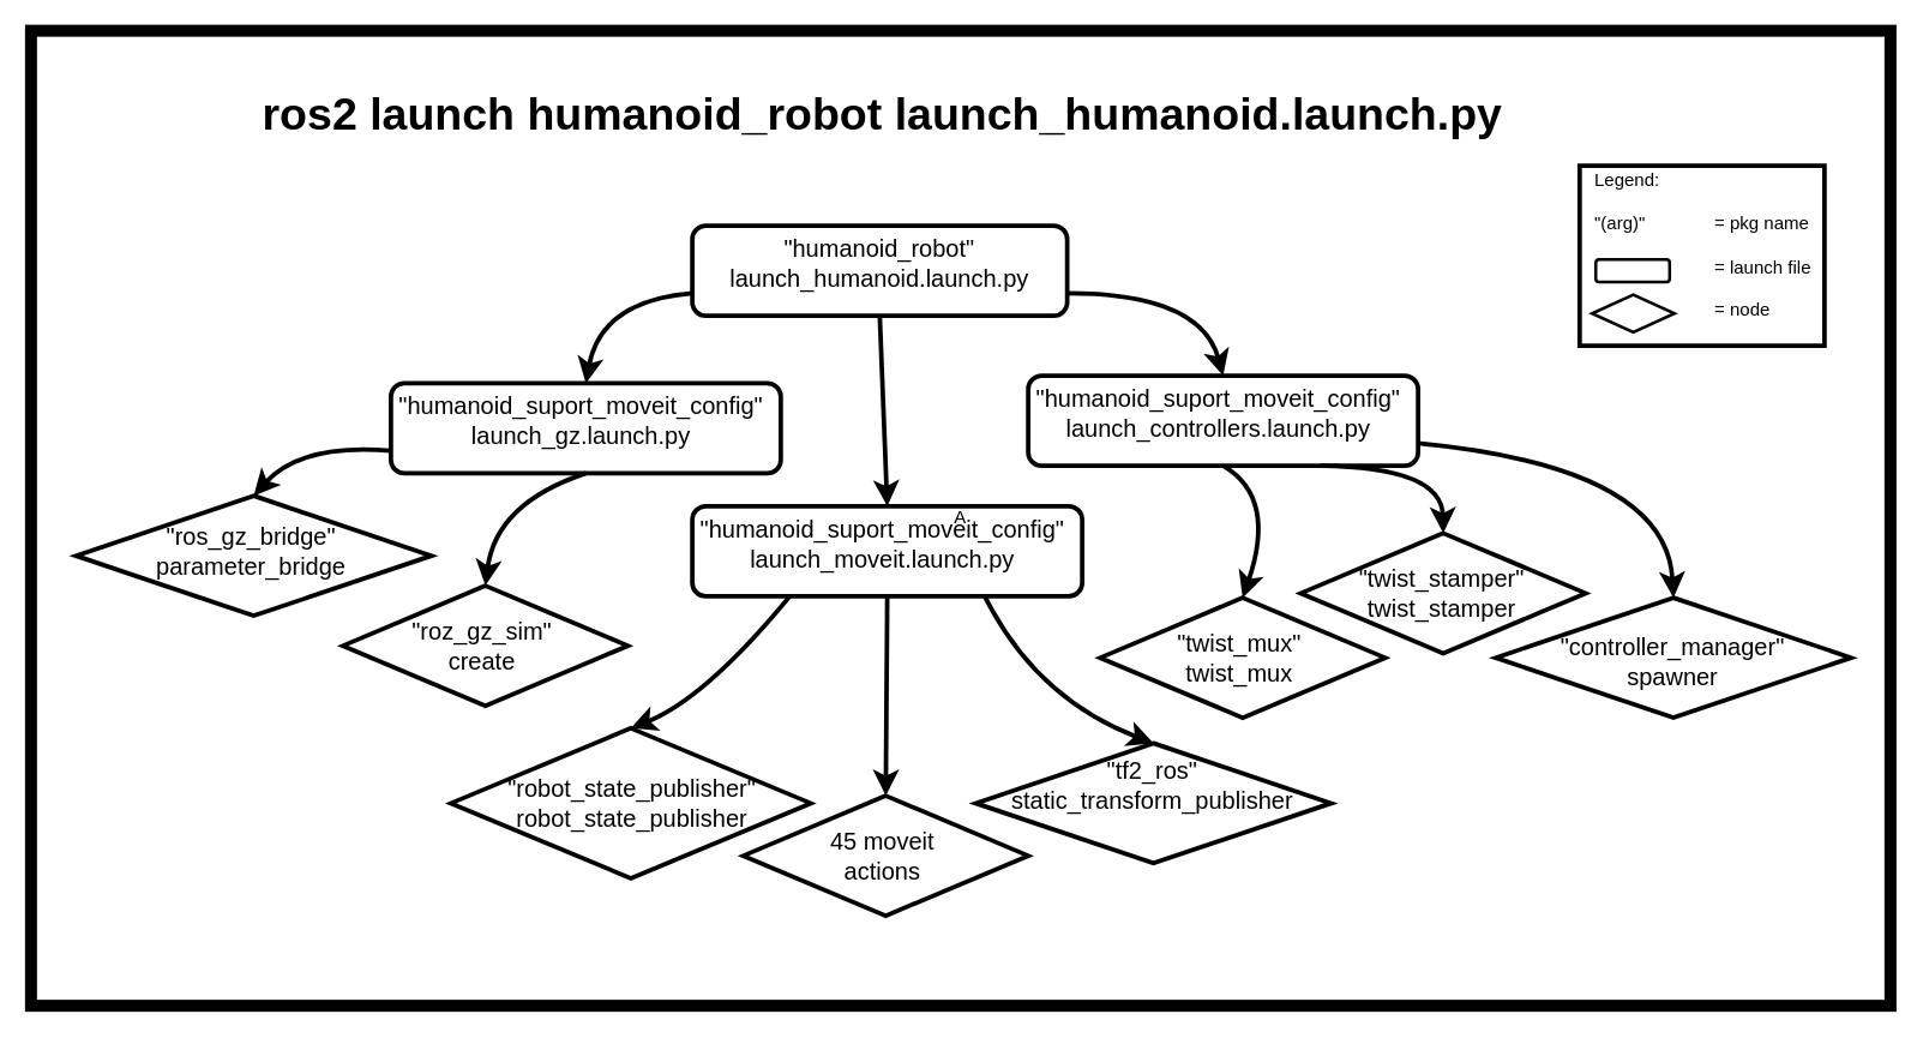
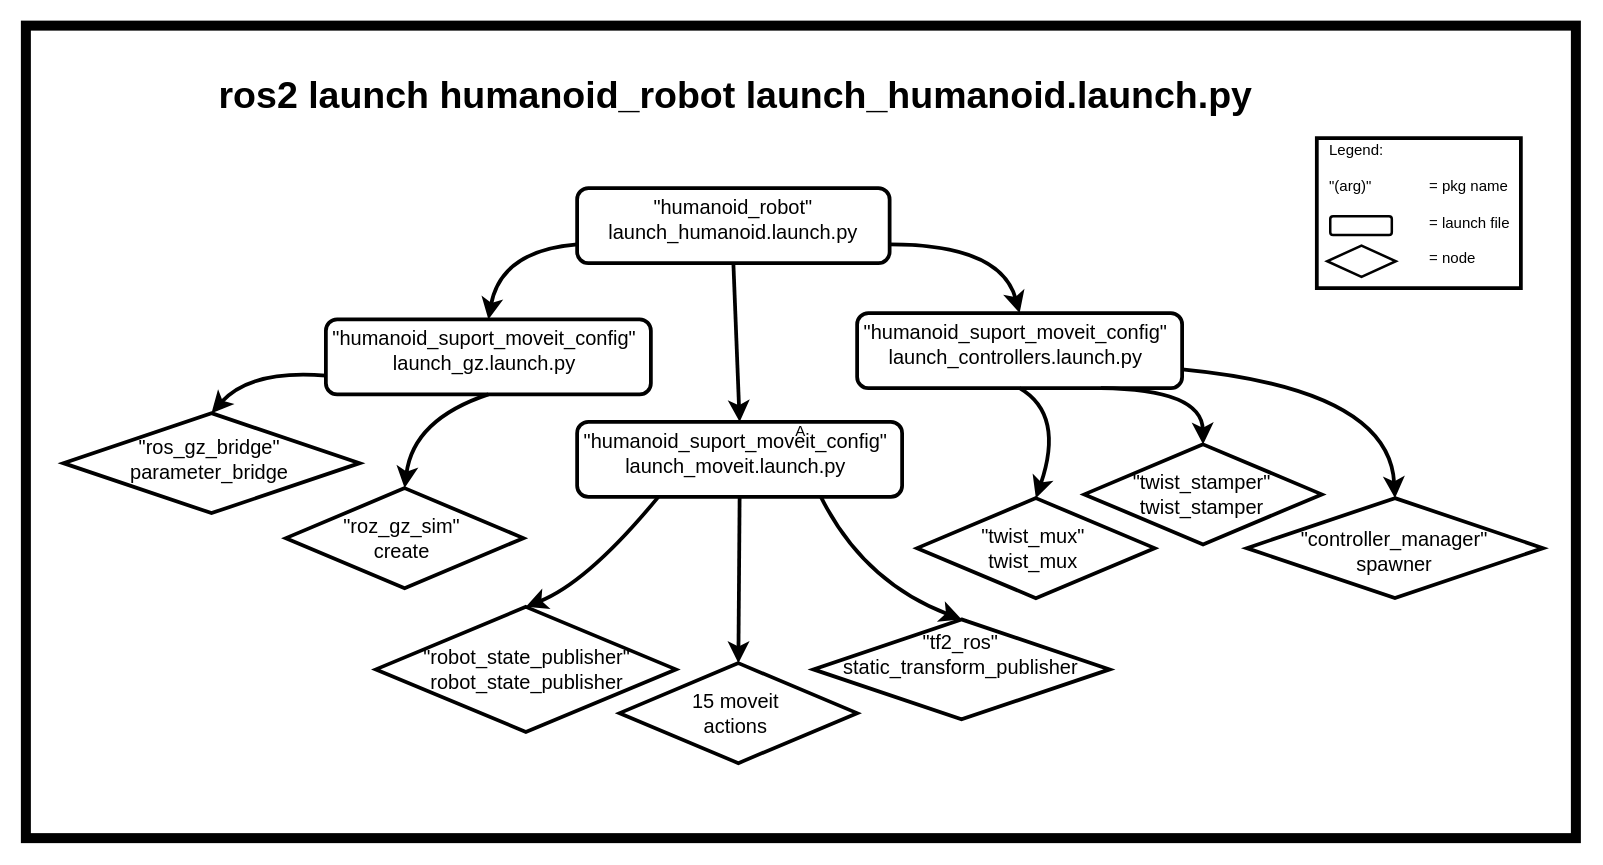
- <mxCell id="17" value="&lt;div&gt;&lt;span style=&quot;color: light-dark(rgb(0, 0, 0), rgb(0, 0, 0));&quot;&gt;45 moveit actions&lt;/span&gt;&lt;/div&gt;" style="text;strokeColor=none;fillColor=none;html=1;align=center;verticalAlign=middle;whiteSpace=wrap;rounded=0;fontSize=16;" parent="1" vertex="1"><mxGeometry x="528" y="555" width="120" height="30" as="geometry" /></mxCell>
+ <mxCell id="17" value="&lt;div&gt;&lt;span style=&quot;color: light-dark(rgb(0, 0, 0), rgb(0, 0, 0));&quot;&gt;15 moveit actions&lt;/span&gt;&lt;/div&gt;" style="text;strokeColor=none;fillColor=none;html=1;align=center;verticalAlign=middle;whiteSpace=wrap;rounded=0;fontSize=16;" parent="1" vertex="1"><mxGeometry x="528" y="555" width="120" height="30" as="geometry" /></mxCell>
